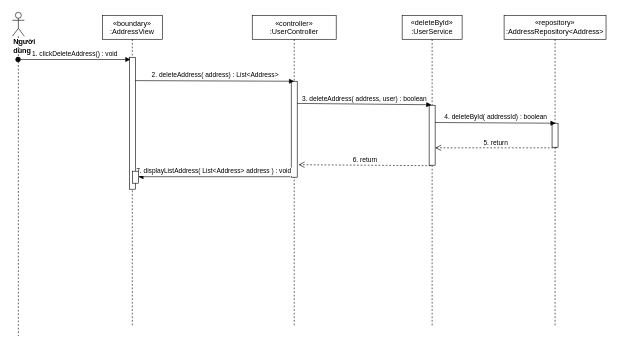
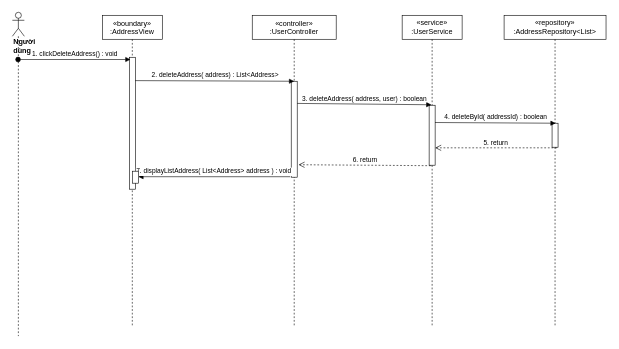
- <mxCell id="7" value="&lt;span&gt;«deleteById»&lt;br&gt;&lt;/span&gt;:UserService" style="shape=umlLifeline;perimeter=lifelinePerimeter;whiteSpace=wrap;html=1;container=1;collapsible=0;recursiveResize=0;outlineConnect=0;" parent="1" vertex="1"><mxGeometry x="670" y="25" width="100" height="520" as="geometry" /></mxCell>
+ <mxCell id="7" value="&lt;span&gt;«service»&lt;br&gt;&lt;/span&gt;:UserService" style="shape=umlLifeline;perimeter=lifelinePerimeter;whiteSpace=wrap;html=1;container=1;collapsible=0;recursiveResize=0;outlineConnect=0;" parent="1" vertex="1"><mxGeometry x="670" y="25" width="100" height="520" as="geometry" /></mxCell>
- <mxCell id="11" value="&lt;span&gt;«repository»&lt;br&gt;&lt;/span&gt;:AddressRepository&amp;lt;Address&amp;gt;" style="shape=umlLifeline;perimeter=lifelinePerimeter;whiteSpace=wrap;html=1;container=1;collapsible=0;recursiveResize=0;outlineConnect=0;" parent="1" vertex="1"><mxGeometry x="840" y="25" width="170" height="520" as="geometry" /></mxCell>
+ <mxCell id="11" value="&lt;span&gt;«repository»&lt;br&gt;&lt;/span&gt;:AddressRepository&amp;lt;List&amp;gt;" style="shape=umlLifeline;perimeter=lifelinePerimeter;whiteSpace=wrap;html=1;container=1;collapsible=0;recursiveResize=0;outlineConnect=0;" parent="1" vertex="1"><mxGeometry x="840" y="25" width="170" height="520" as="geometry" /></mxCell>
